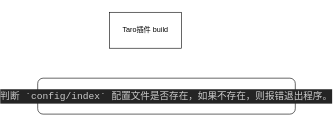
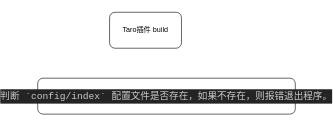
- <mxCell id="2" value="Taro插件 build" style="whiteSpace=wrap;html=1;rounded=0;" parent="1" vertex="1"><mxGeometry x="140" y="20" width="120" height="60" as="geometry" /></mxCell>
+ <mxCell id="2" value="Taro插件 build" style="rounded=1;whiteSpace=wrap;html=1;" parent="1" vertex="1"><mxGeometry x="140" y="20" width="120" height="60" as="geometry" /></mxCell>
